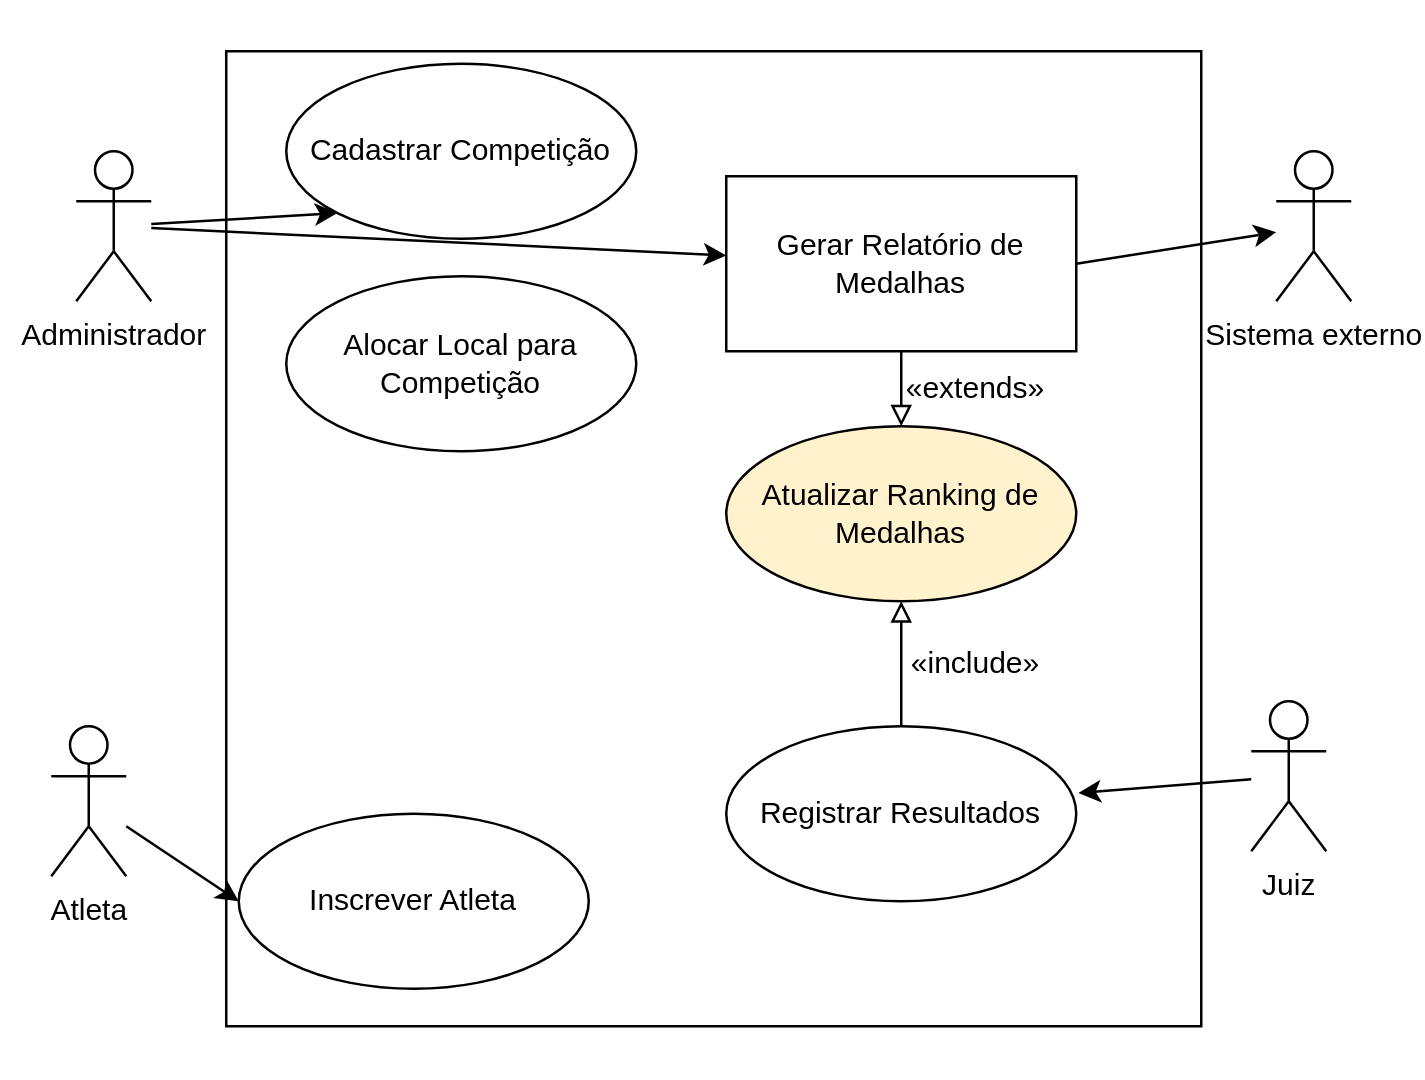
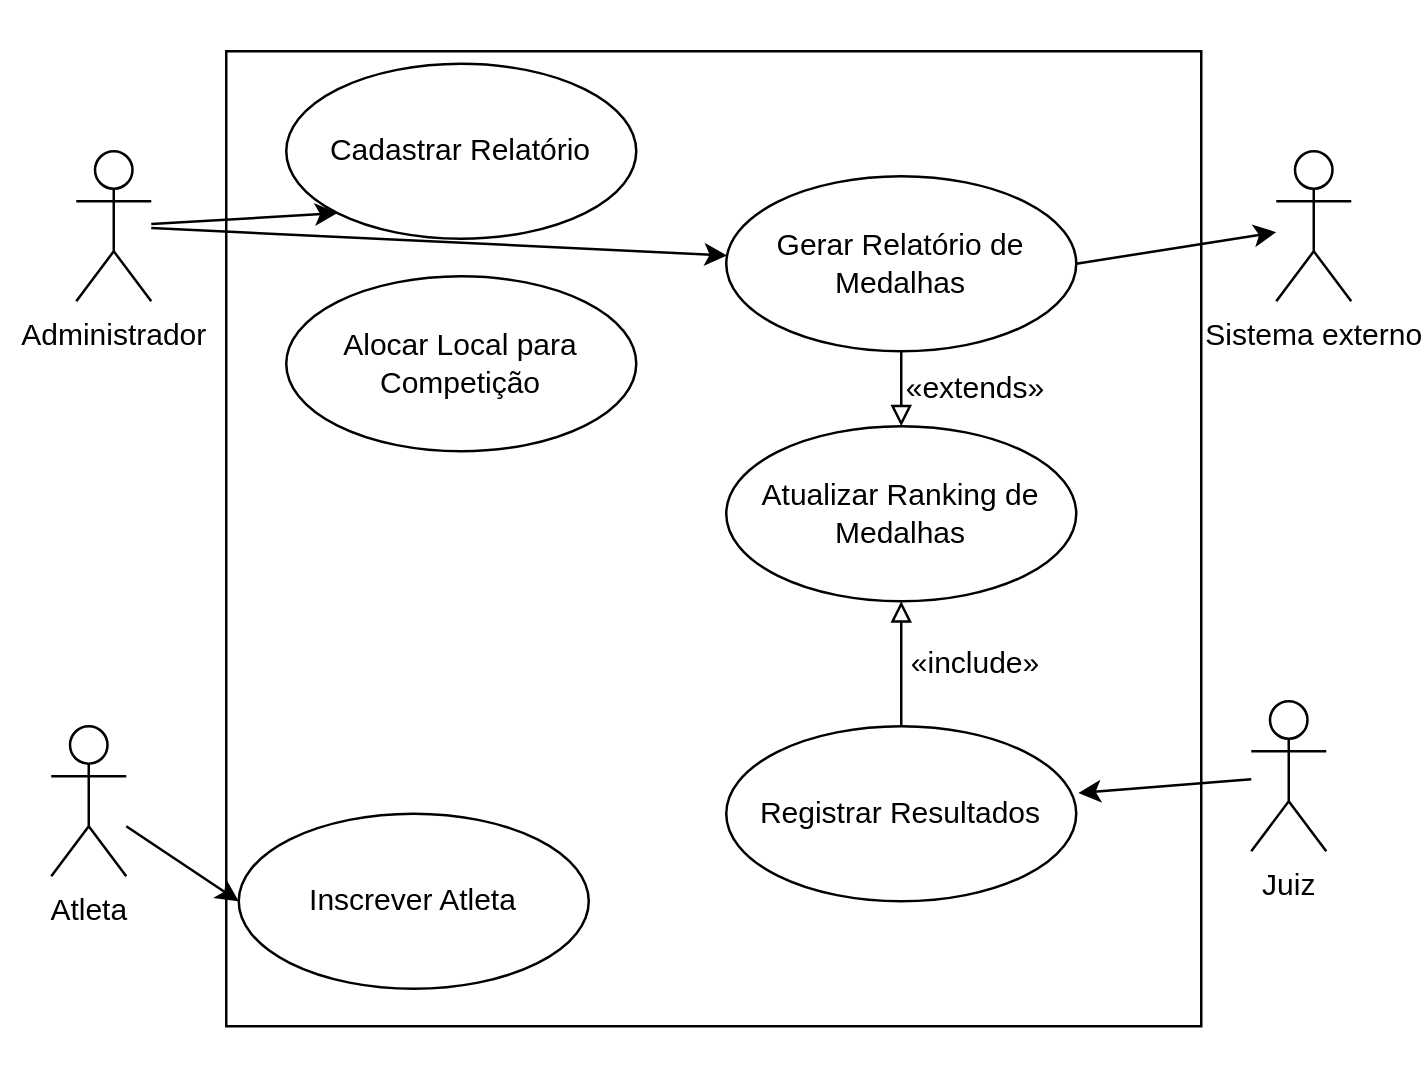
- <mxCell id="7" value="Cadastrar Competição" style="ellipse;whiteSpace=wrap;html=1;" vertex="1" parent="1"><mxGeometry x="114" y="25" width="140" height="70" as="geometry" /></mxCell>
+ <mxCell id="7" value="Cadastrar Relatório" style="ellipse;whiteSpace=wrap;html=1;" vertex="1" parent="1"><mxGeometry x="114" y="25" width="140" height="70" as="geometry" /></mxCell>
- <mxCell id="10" value="Gerar Relatório de Medalhas" style="whiteSpace=wrap;html=1;rounded=0;" vertex="1" parent="1"><mxGeometry x="290" y="70" width="140" height="70" as="geometry" /></mxCell>
+ <mxCell id="10" value="Gerar Relatório de Medalhas" style="ellipse;whiteSpace=wrap;html=1;" vertex="1" parent="1"><mxGeometry x="290" y="70" width="140" height="70" as="geometry" /></mxCell>
- <mxCell id="12" value="Atualizar Ranking de Medalhas" style="ellipse;whiteSpace=wrap;html=1;fillColor=#fff2cc;" vertex="1" parent="1"><mxGeometry x="290" y="170" width="140" height="70" as="geometry" /></mxCell>
+ <mxCell id="12" value="Atualizar Ranking de Medalhas" style="ellipse;whiteSpace=wrap;html=1;" vertex="1" parent="1"><mxGeometry x="290" y="170" width="140" height="70" as="geometry" /></mxCell>
